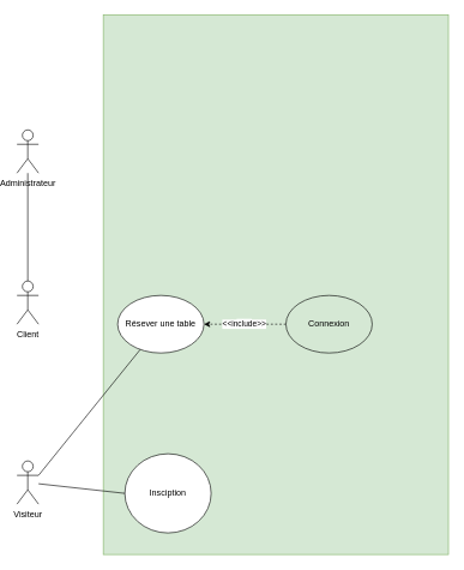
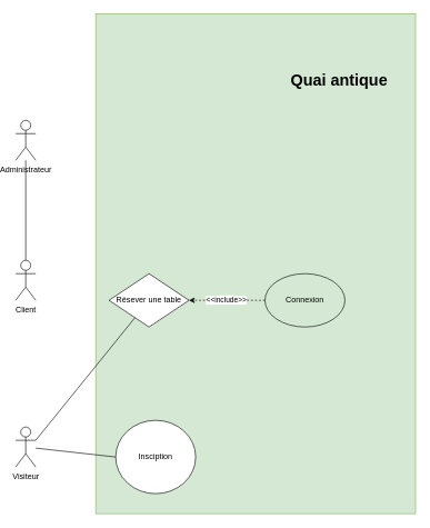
+ <mxCell id="3" value="Quai antique" style="text;strokeColor=none;fillColor=none;html=1;fontSize=24;fontStyle=1;verticalAlign=middle;align=center;" vertex="1" parent="1"><mxGeometry x="420" y="90" width="170" height="60" as="geometry" /></mxCell>
- <mxCell id="10" value="Résever une table" style="ellipse;whiteSpace=wrap;html=1;" vertex="1" parent="1"><mxGeometry x="160" y="410" width="120" height="80" as="geometry" /></mxCell>
+ <mxCell id="10" value="Résever une table" style="rhombus;whiteSpace=wrap;html=1;" vertex="1" parent="1"><mxGeometry x="160" y="410" width="120" height="80" as="geometry" /></mxCell>
